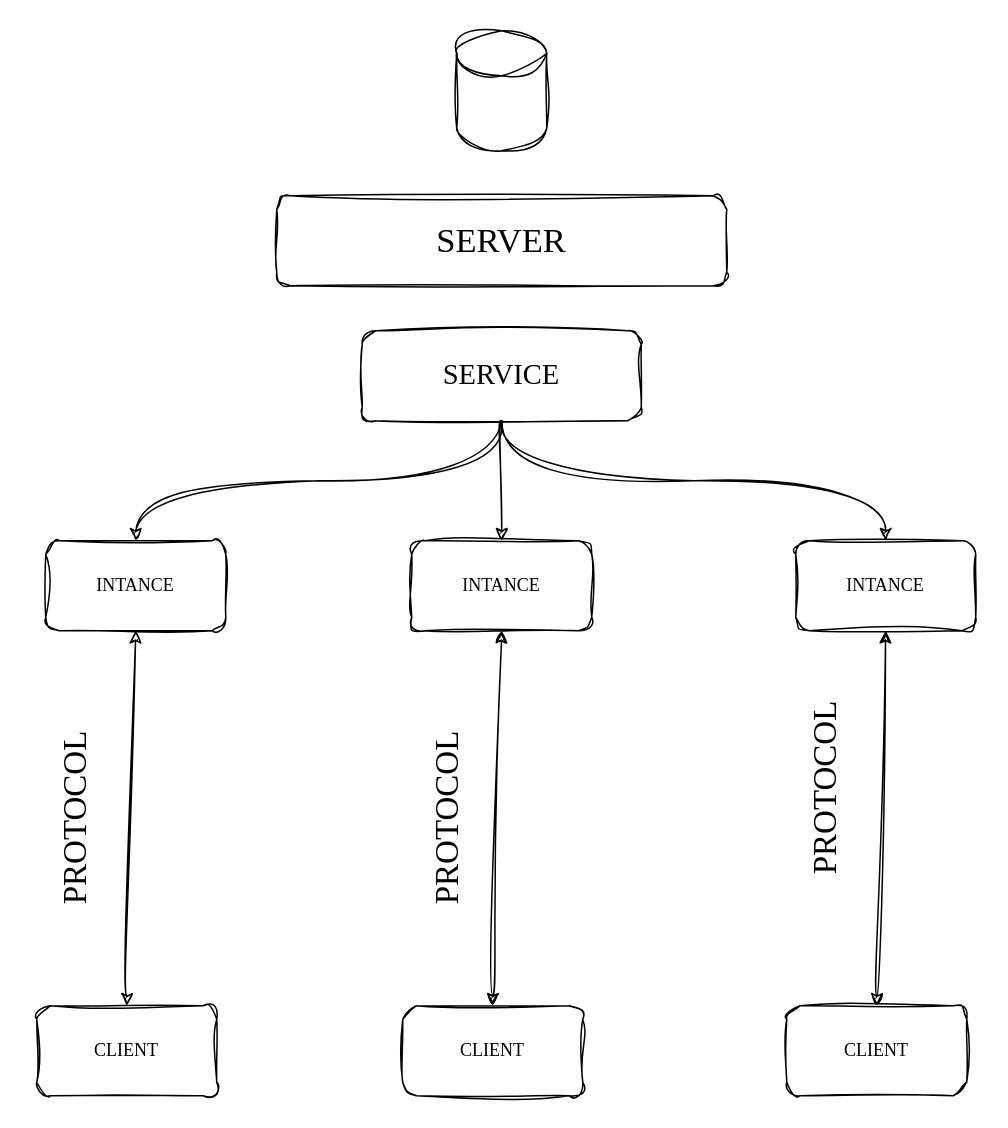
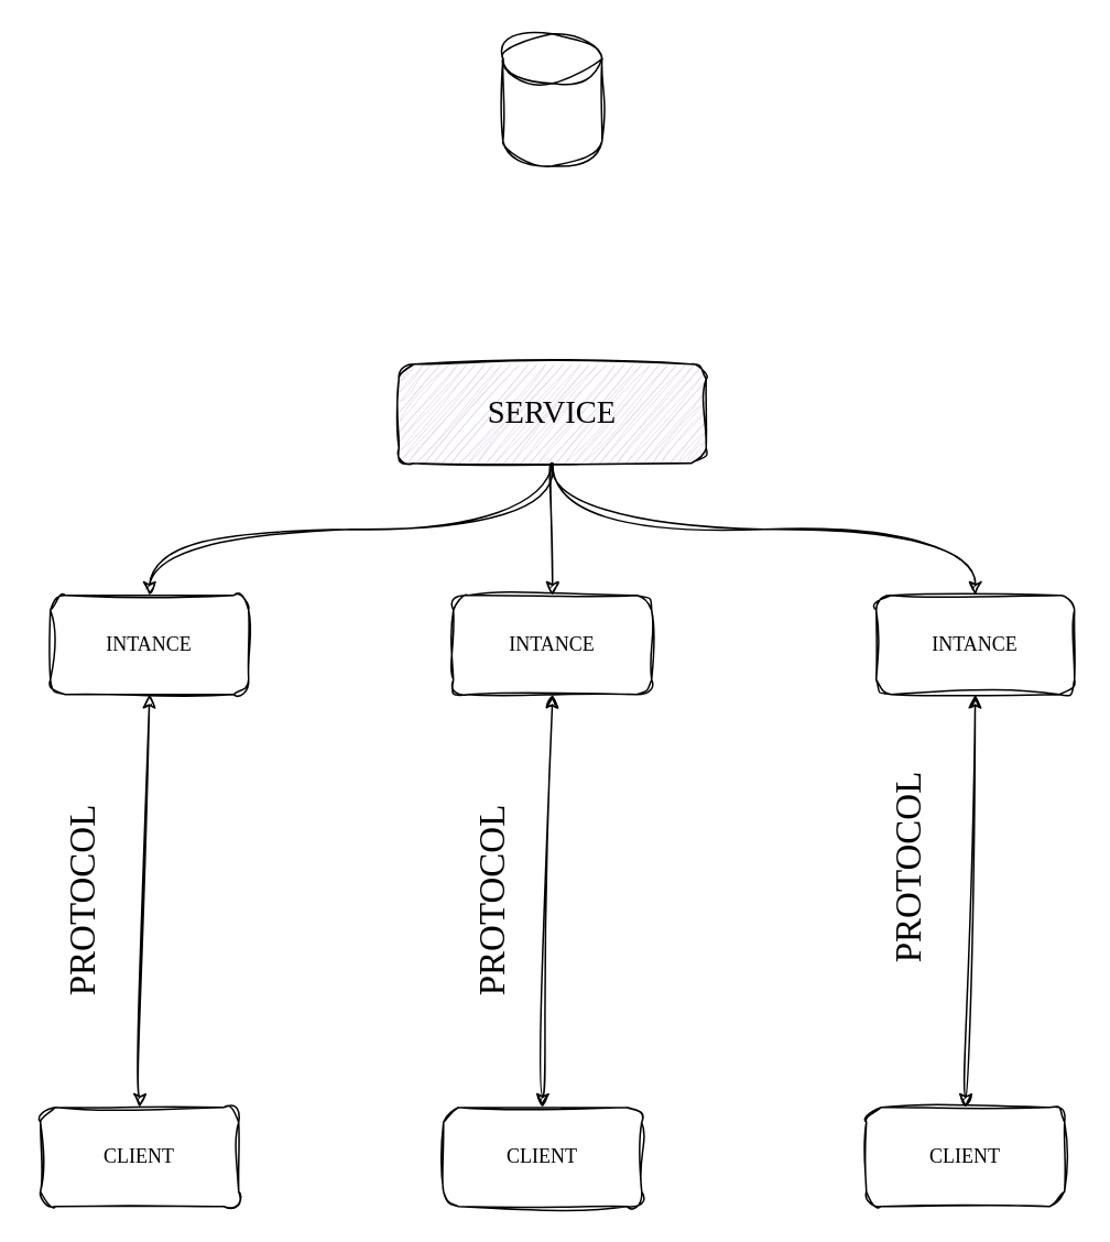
- <mxCell id="3" value="SERVER" style="rounded=1;whiteSpace=wrap;html=1;sketch=1;hachureGap=4;jiggle=2;curveFitting=1;fontFamily=Architects Daughter;fontSource=https%3A%2F%2Ffonts.googleapis.com%2Fcss%3Ffamily%3DArchitects%2BDaughter;fontSize=23;" parent="1" vertex="1"><mxGeometry x="184" y="130" width="300" height="60" as="geometry" /></mxCell>
- <mxCell id="7" value="SERVICE" style="rounded=1;whiteSpace=wrap;html=1;sketch=1;hachureGap=4;jiggle=2;curveFitting=1;fontFamily=Architects Daughter;fontSource=https%3A%2F%2Ffonts.googleapis.com%2Fcss%3Ffamily%3DArchitects%2BDaughter;fontSize=19;" parent="1" vertex="1"><mxGeometry x="241" y="220" width="186" height="60" as="geometry" /></mxCell>
+ <mxCell id="7" value="SERVICE" style="rounded=1;whiteSpace=wrap;html=1;sketch=1;hachureGap=4;jiggle=2;curveFitting=1;fontFamily=Architects Daughter;fontSource=https%3A%2F%2Ffonts.googleapis.com%2Fcss%3Ffamily%3DArchitects%2BDaughter;fontSize=19;fillColor=#e1d5e7;" parent="1" vertex="1"><mxGeometry x="241" y="220" width="186" height="60" as="geometry" /></mxCell>
